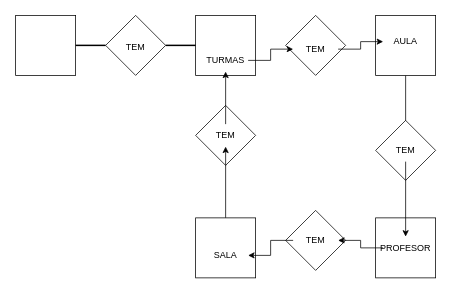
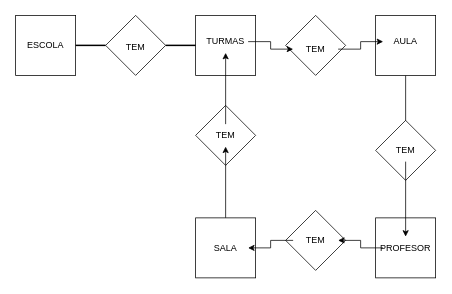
+ <mxCell id="5" value="ESCOLA" style="text;strokeColor=none;align=center;fillColor=none;html=1;verticalAlign=middle;whiteSpace=wrap;rounded=0;" vertex="1" parent="1"><mxGeometry x="30" y="45" width="60" height="30" as="geometry" /></mxCell>
- <mxCell id="16" value="&lt;div&gt;TURMAS&lt;/div&gt;" style="text;strokeColor=none;align=center;fillColor=none;html=1;verticalAlign=middle;whiteSpace=wrap;rounded=0;" vertex="1" parent="1"><mxGeometry x="270" y="65" width="60" height="30" as="geometry" /></mxCell>
+ <mxCell id="16" value="&lt;div&gt;TURMAS&lt;/div&gt;" style="text;strokeColor=none;align=center;fillColor=none;html=1;verticalAlign=middle;whiteSpace=wrap;rounded=0;" vertex="1" parent="1"><mxGeometry x="270" y="40" width="60" height="30" as="geometry" /></mxCell>
- <mxCell id="18" value="SALA" style="text;strokeColor=none;align=center;fillColor=none;html=1;verticalAlign=middle;whiteSpace=wrap;rounded=0;" vertex="1" parent="1"><mxGeometry x="270" y="325" width="60" height="30" as="geometry" /></mxCell>
+ <mxCell id="18" value="SALA" style="text;strokeColor=none;align=center;fillColor=none;html=1;verticalAlign=middle;whiteSpace=wrap;rounded=0;" vertex="1" parent="1"><mxGeometry x="270" y="315" width="60" height="30" as="geometry" /></mxCell>
